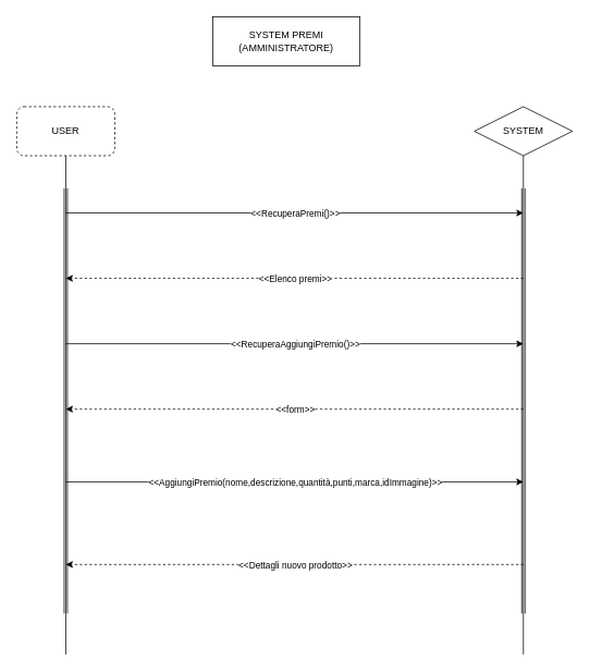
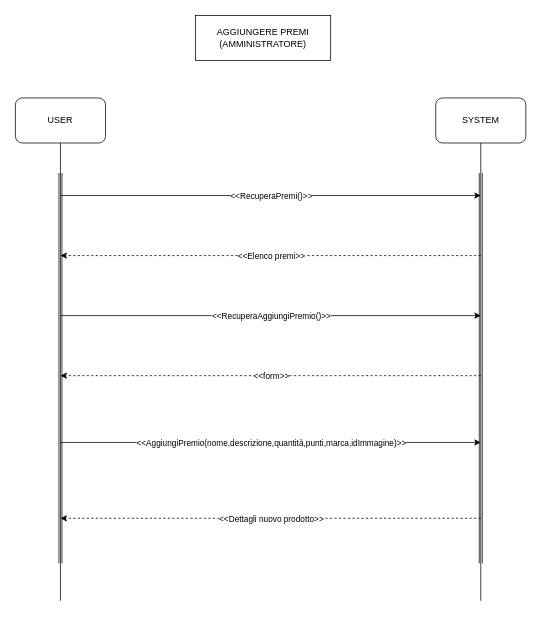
- <mxCell id="8" value="SYSTEM PREMI&lt;br&gt;(AMMINISTRATORE)" style="rounded=0;whiteSpace=wrap;html=1;" parent="1" vertex="1"><mxGeometry x="260" y="20" width="180" height="60" as="geometry" /></mxCell>
+ <mxCell id="8" value="AGGIUNGERE PREMI&lt;br&gt;(AMMINISTRATORE)" style="rounded=0;whiteSpace=wrap;html=1;" parent="1" vertex="1"><mxGeometry x="260" y="20" width="180" height="60" as="geometry" /></mxCell>
- <mxCell id="2" value="USER" style="rounded=1;whiteSpace=wrap;html=1;dashed=1;" parent="1" vertex="1"><mxGeometry x="20" y="130" width="120" height="60" as="geometry" /></mxCell>
+ <mxCell id="2" value="USER" style="rounded=1;whiteSpace=wrap;html=1;" parent="1" vertex="1"><mxGeometry x="20" y="130" width="120" height="60" as="geometry" /></mxCell>
- <mxCell id="3" value="SYSTEM" style="rhombus;whiteSpace=wrap;html=1;" parent="1" vertex="1"><mxGeometry x="580" y="130" width="120" height="60" as="geometry" /></mxCell>
+ <mxCell id="3" value="SYSTEM" style="rounded=1;whiteSpace=wrap;html=1;" parent="1" vertex="1"><mxGeometry x="580" y="130" width="120" height="60" as="geometry" /></mxCell>
